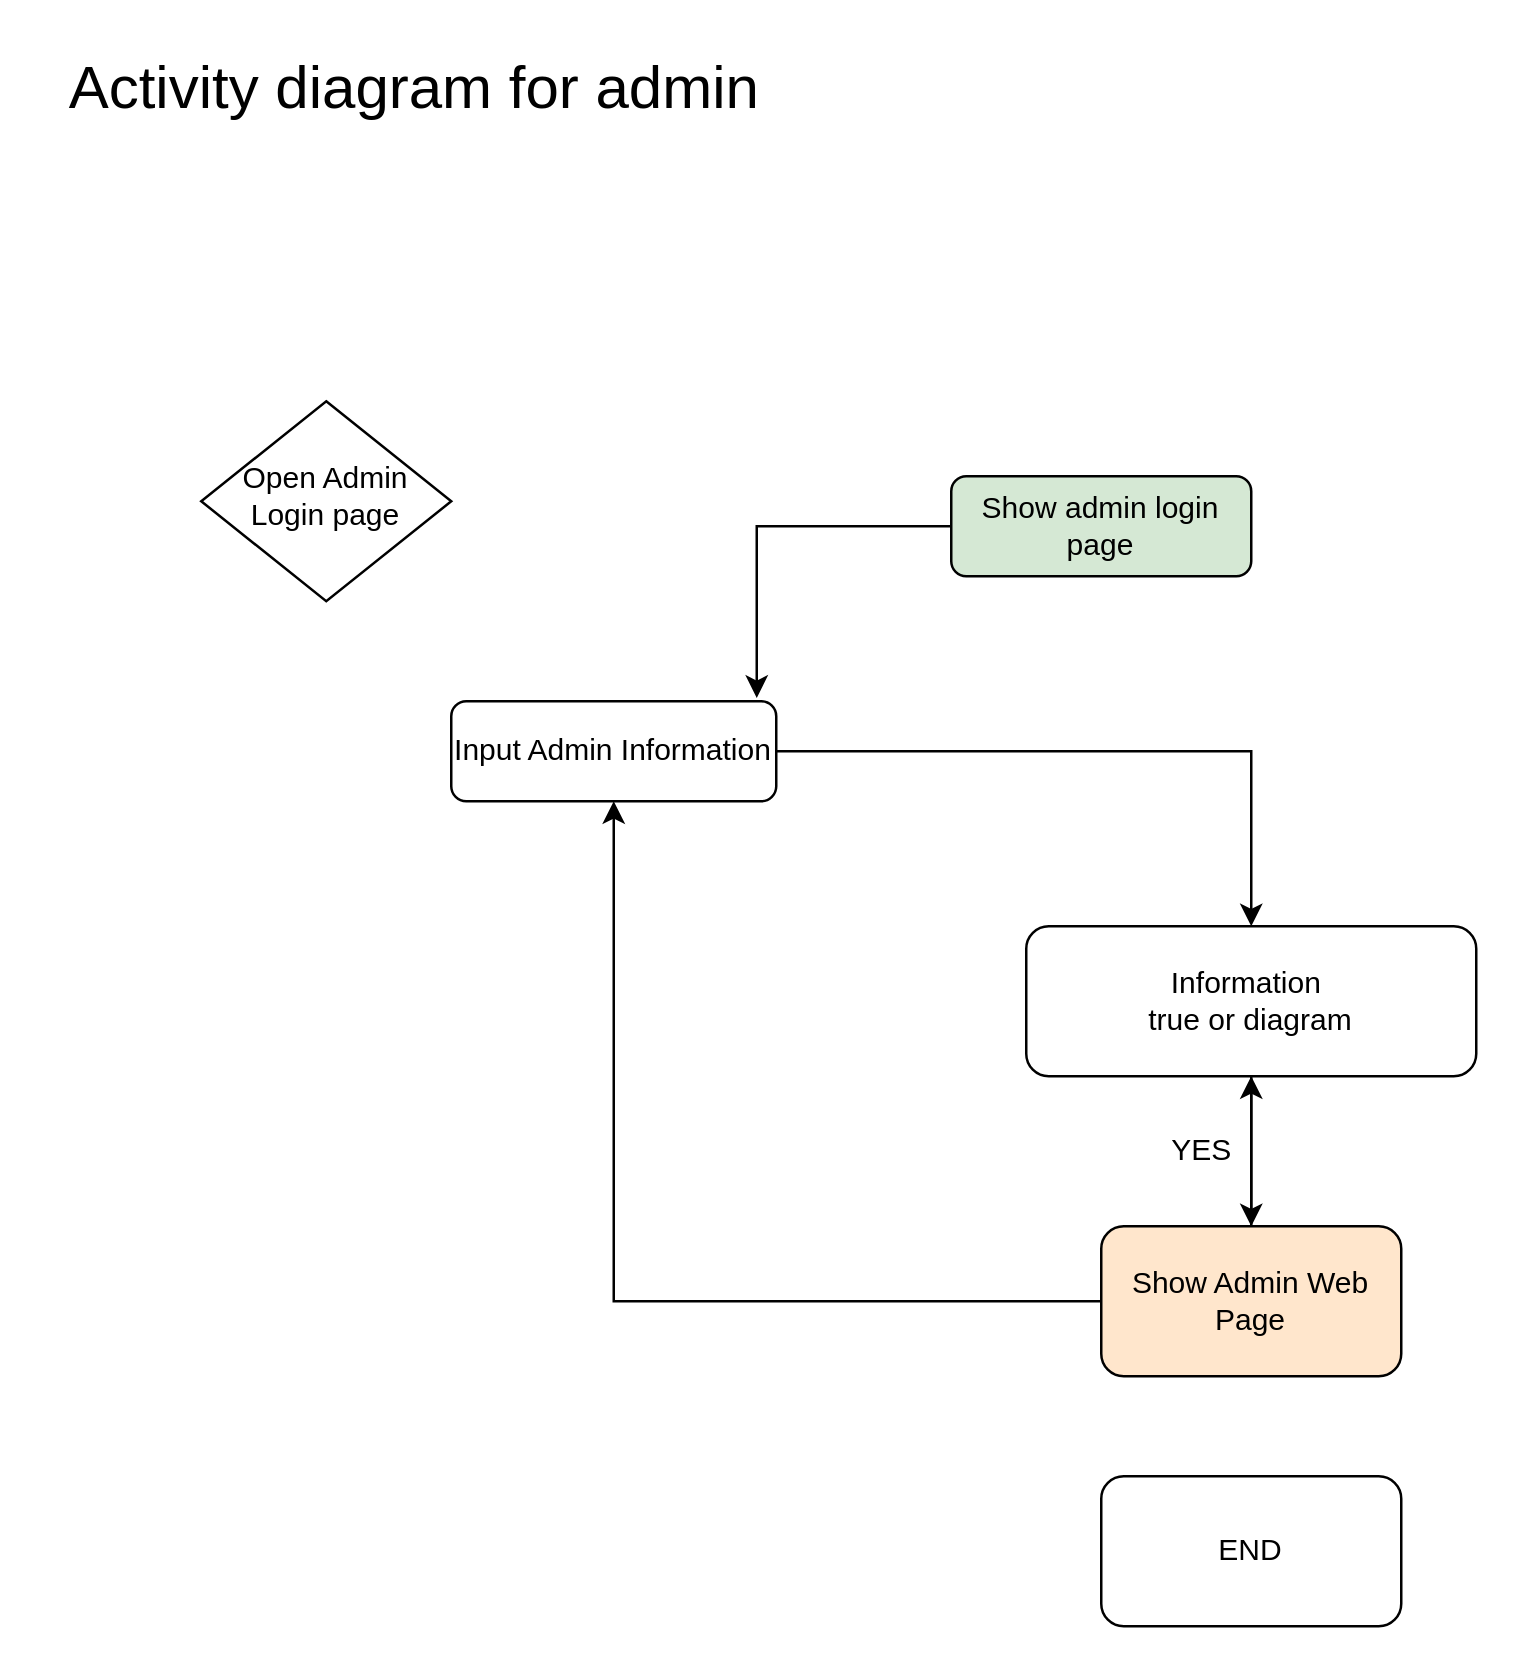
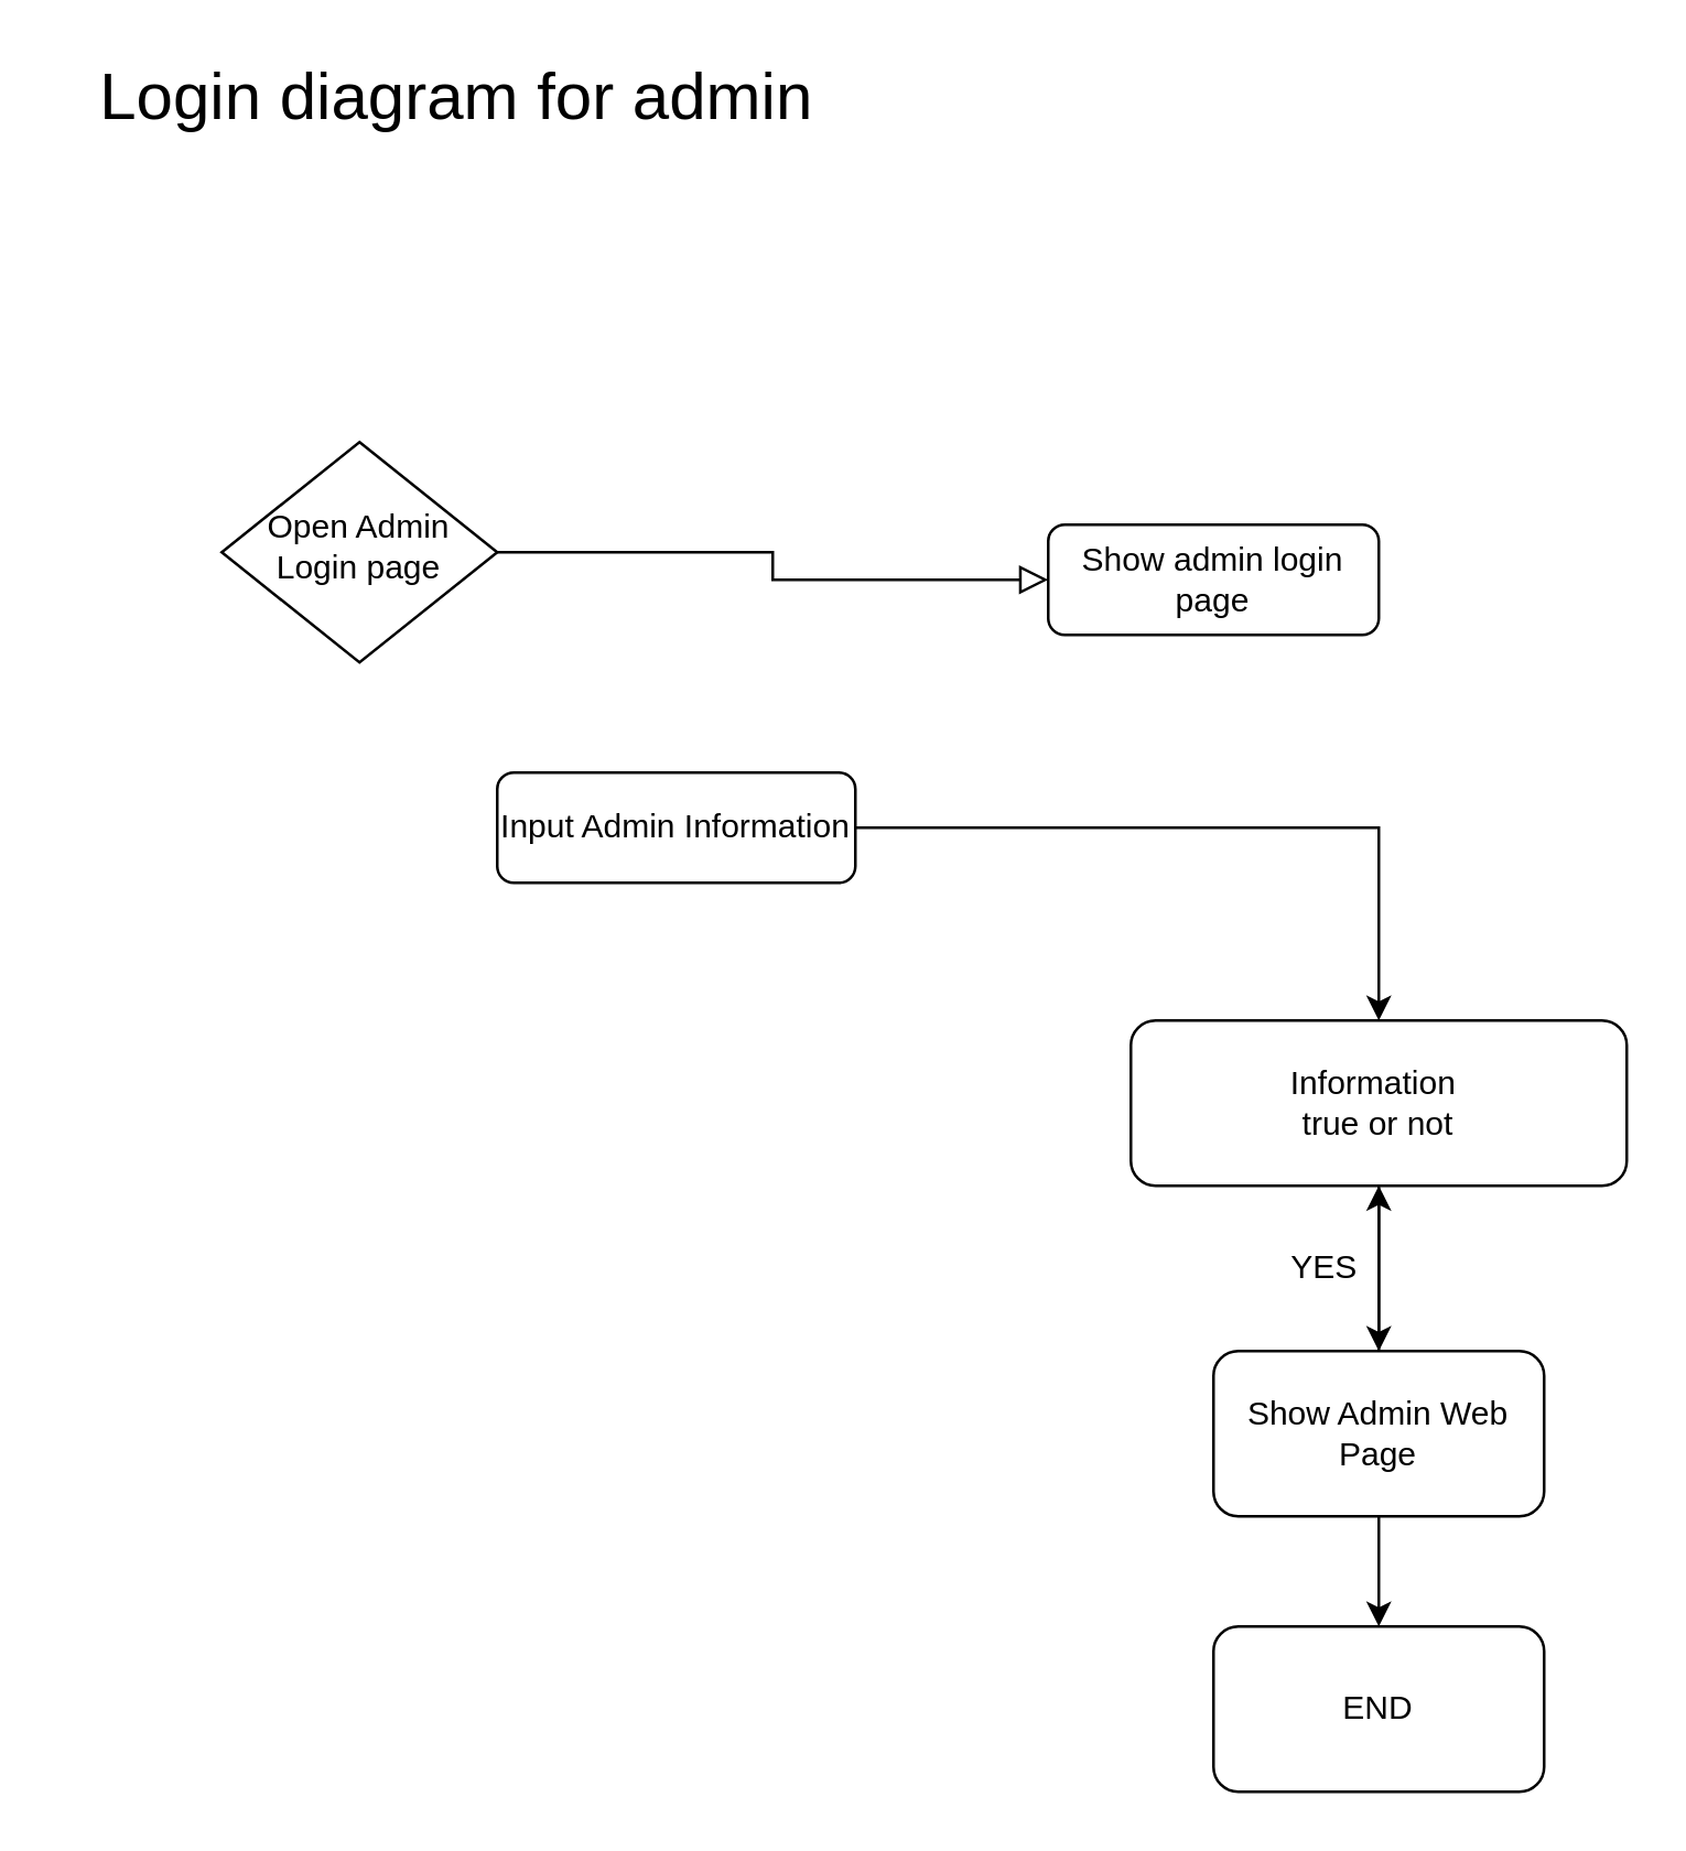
- <mxCell id="15" value="Activity diagram for admin" style="text;html=1;align=center;verticalAlign=middle;resizable=0;points=[];autosize=1;fontSize=24;" vertex="1" parent="1"><mxGeometry x="20" y="20" width="290" height="30" as="geometry" /></mxCell>
+ <mxCell id="15" value="Login diagram for admin" style="text;html=1;align=center;verticalAlign=middle;resizable=0;points=[];autosize=1;fontSize=24;" vertex="1" parent="1"><mxGeometry x="20" y="20" width="290" height="30" as="geometry" /></mxCell>
+ <mxCell id="2" value="" style="edgeStyle=orthogonalEdgeStyle;rounded=0;html=1;jettySize=auto;orthogonalLoop=1;fontSize=11;endArrow=block;endFill=0;endSize=8;strokeWidth=1;shadow=0;labelBackgroundColor=none;" parent="1" source="3" target="5" edge="1"><mxGeometry y="10" relative="1" as="geometry"><mxPoint as="offset" /></mxGeometry></mxCell>
- <mxCell id="5" value="Show admin login page" style="rounded=1;whiteSpace=wrap;html=1;fontSize=12;glass=0;strokeWidth=1;shadow=0;fillColor=#d5e8d4;" parent="1" vertex="1"><mxGeometry x="380" y="190" width="120" height="40" as="geometry" /></mxCell>
+ <mxCell id="5" value="Show admin login page" style="rounded=1;whiteSpace=wrap;html=1;fontSize=12;glass=0;strokeWidth=1;shadow=0;" parent="1" vertex="1"><mxGeometry x="380" y="190" width="120" height="40" as="geometry" /></mxCell>
- <mxCell id="4" style="edgeStyle=orthogonalEdgeStyle;rounded=0;orthogonalLoop=1;jettySize=auto;html=1;entryX=0.94;entryY=-0.033;entryDx=0;entryDy=0;entryPerimeter=0;" edge="1" parent="1" source="5" target="7"><mxGeometry relative="1" as="geometry"><mxPoint x="390" y="260" as="targetPoint" /></mxGeometry></mxCell>
- <mxCell id="9" value="Information&amp;nbsp;&lt;br&gt;true or diagram" style="rounded=1;whiteSpace=wrap;html=1;" vertex="1" parent="1"><mxGeometry x="410" y="370" width="180" height="60" as="geometry" /></mxCell>
+ <mxCell id="9" value="Information&amp;nbsp;&lt;br&gt;true or not" style="rounded=1;whiteSpace=wrap;html=1;" vertex="1" parent="1"><mxGeometry x="410" y="370" width="180" height="60" as="geometry" /></mxCell>
- <mxCell id="10" style="edgeStyle=orthogonalEdgeStyle;rounded=0;orthogonalLoop=1;jettySize=auto;html=1;" edge="1" parent="1" source="12" target="7"><mxGeometry relative="1" as="geometry"><mxPoint x="500" y="590" as="targetPoint" /></mxGeometry></mxCell>
+ <mxCell id="10" style="edgeStyle=orthogonalEdgeStyle;rounded=0;orthogonalLoop=1;jettySize=auto;html=1;" edge="1" parent="1" source="12" target="13"><mxGeometry relative="1" as="geometry"><mxPoint x="500" y="590" as="targetPoint" /></mxGeometry></mxCell>
- <mxCell id="12" value="Show Admin Web Page" style="rounded=1;whiteSpace=wrap;html=1;fillColor=#ffe6cc;" vertex="1" parent="1"><mxGeometry x="440" y="490" width="120" height="60" as="geometry" /></mxCell>
+ <mxCell id="12" value="Show Admin Web Page" style="rounded=1;whiteSpace=wrap;html=1;" vertex="1" parent="1"><mxGeometry x="440" y="490" width="120" height="60" as="geometry" /></mxCell>
